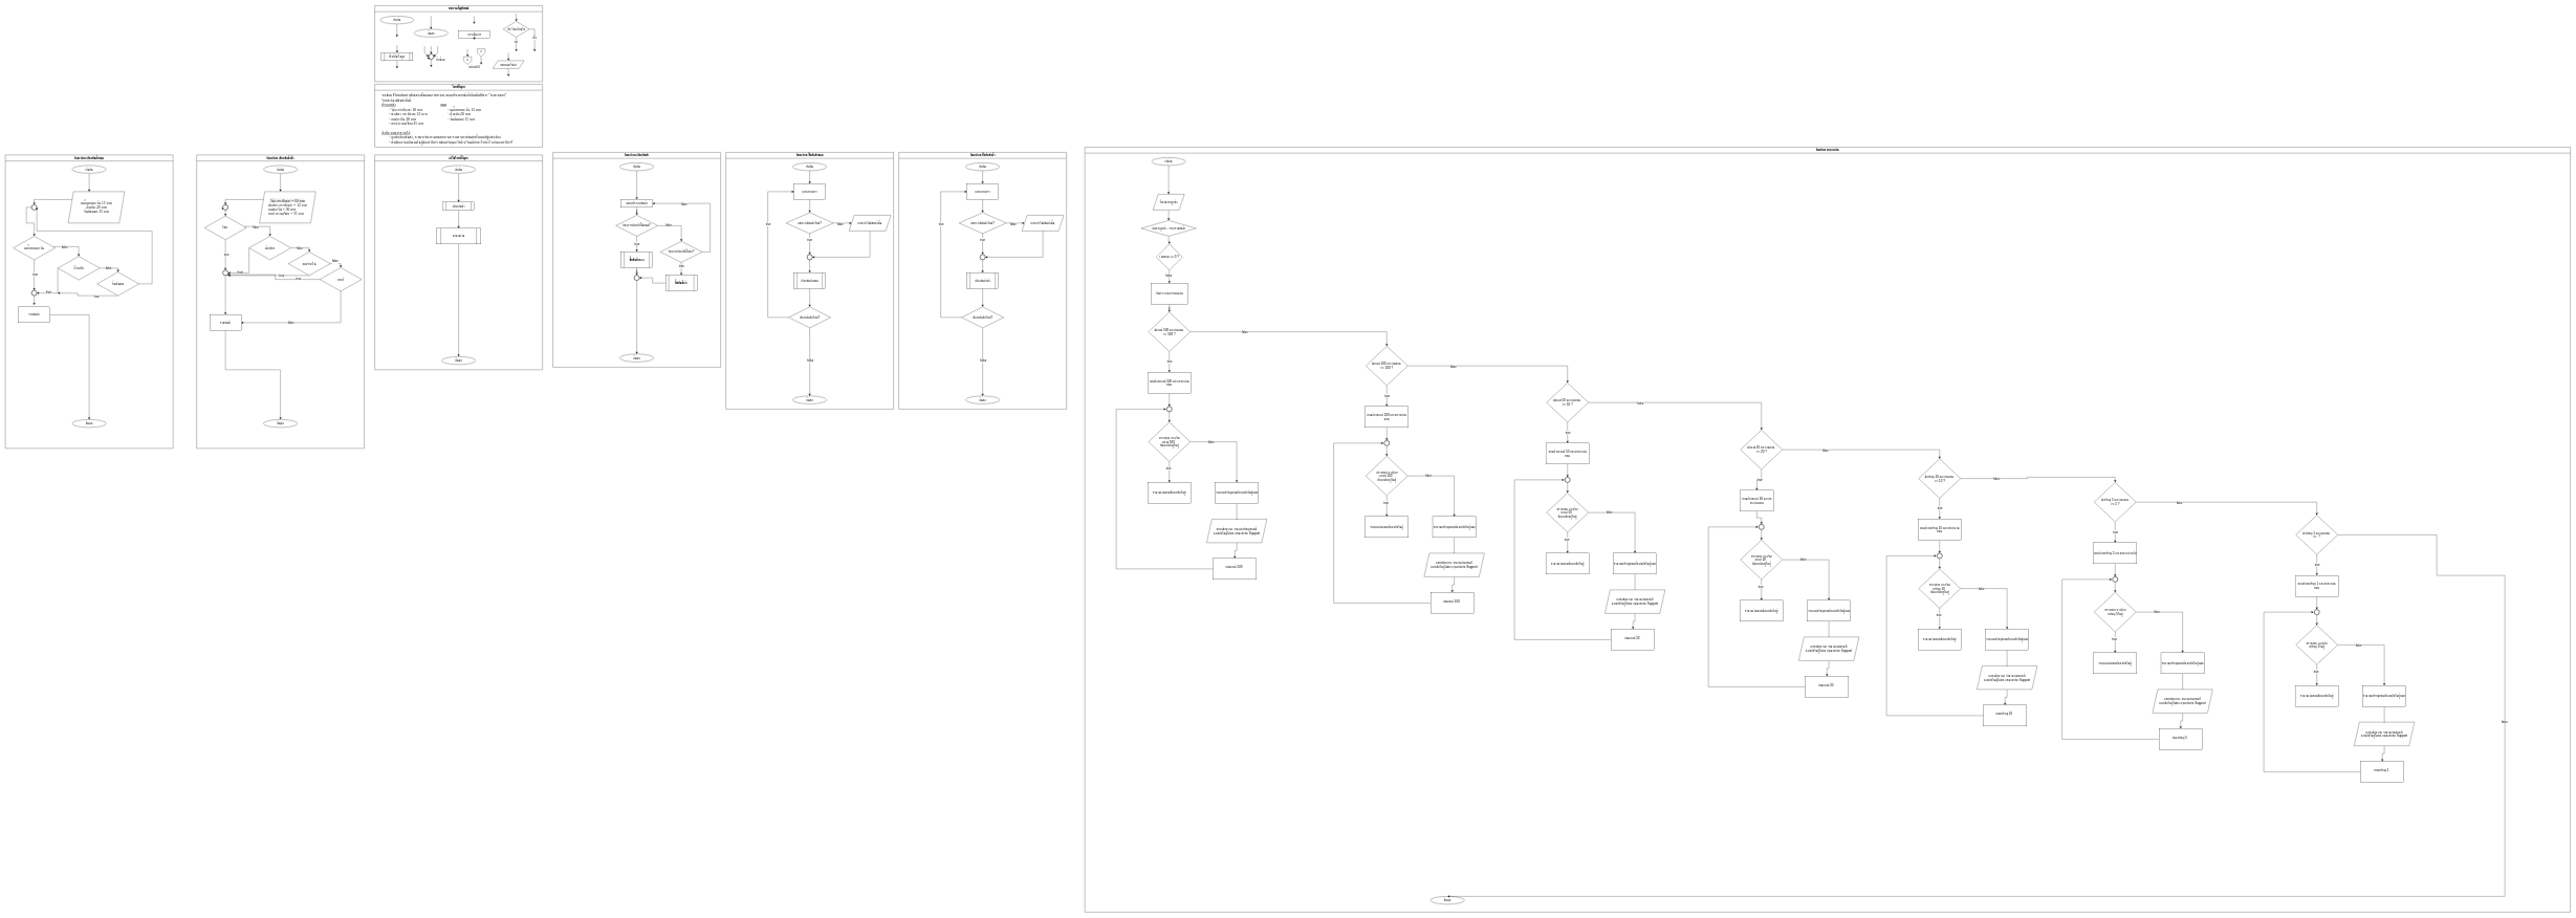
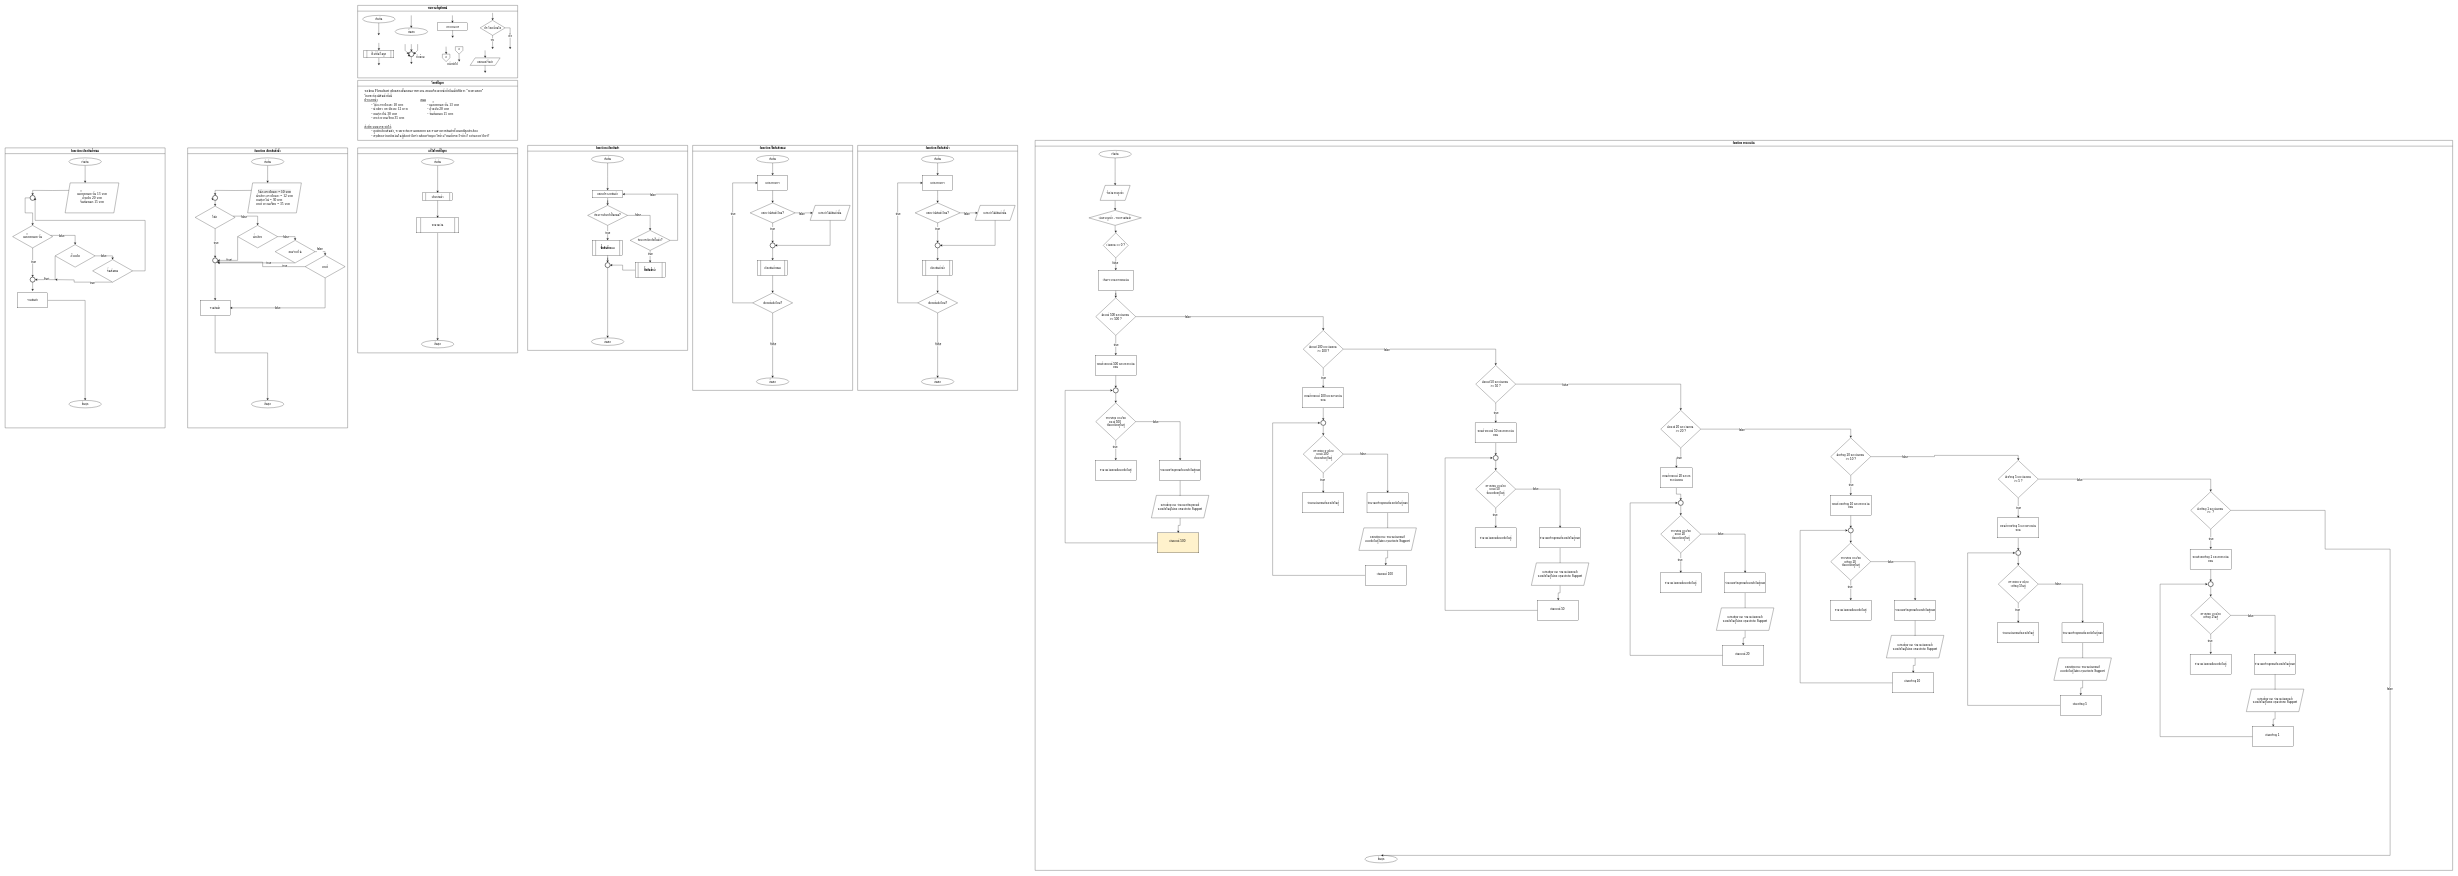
- <mxCell id="7" value="กระบวนการ" style="rounded=0;whiteSpace=wrap;html=1;fontFamily=Sarabun;fontSource=https://fonts.googleapis.com/css?family=Sarabun;" vertex="1" parent="2"><mxGeometry x="320" y="95" width="120" height="30" as="geometry" /></mxCell>
+ <mxCell id="7" value="กระบวนการ" style="rounded=0;whiteSpace=wrap;html=1;fontFamily=Sarabun;fontSource=https://fonts.googleapis.com/css?family=Sarabun;" vertex="1" parent="2"><mxGeometry x="320" y="70" width="120" height="30" as="geometry" /></mxCell>
- <mxCell id="303" value="ทอนด้วยเหรียญ 5 และลดจากเงิวแปบ" style="rounded=0;whiteSpace=wrap;html=1;" vertex="1" parent="179"><mxGeometry x="3850" y="1510" width="165" height="80" as="geometry" /></mxCell>
+ <mxCell id="303" value="ทอนด้วยเหรียญ 5 และลดจากเงินทอน" style="rounded=0;whiteSpace=wrap;html=1;" vertex="1" parent="179"><mxGeometry x="3850" y="1510" width="165" height="80" as="geometry" /></mxCell>
- <mxCell id="210" value="เติมแบงค์ 500&amp;nbsp;&lt;span style=&quot;color: light-dark(rgb(0, 0, 0), rgb(255, 255, 255)); background-color: transparent;&quot;&gt;&amp;nbsp;&lt;/span&gt;&lt;div&gt;&lt;br&gt;&lt;/div&gt;" style="rounded=0;whiteSpace=wrap;html=1;" vertex="1" parent="179"><mxGeometry x="490" y="1570" width="165" height="80" as="geometry" /></mxCell>
+ <mxCell id="210" value="เติมแบงค์ 500&amp;nbsp;&lt;span style=&quot;color: light-dark(rgb(0, 0, 0), rgb(255, 255, 255)); background-color: transparent;&quot;&gt;&amp;nbsp;&lt;/span&gt;&lt;div&gt;&lt;br&gt;&lt;/div&gt;" style="rounded=0;whiteSpace=wrap;html=1;fillColor=#fff2cc;" vertex="1" parent="179"><mxGeometry x="490" y="1570" width="165" height="80" as="geometry" /></mxCell>
